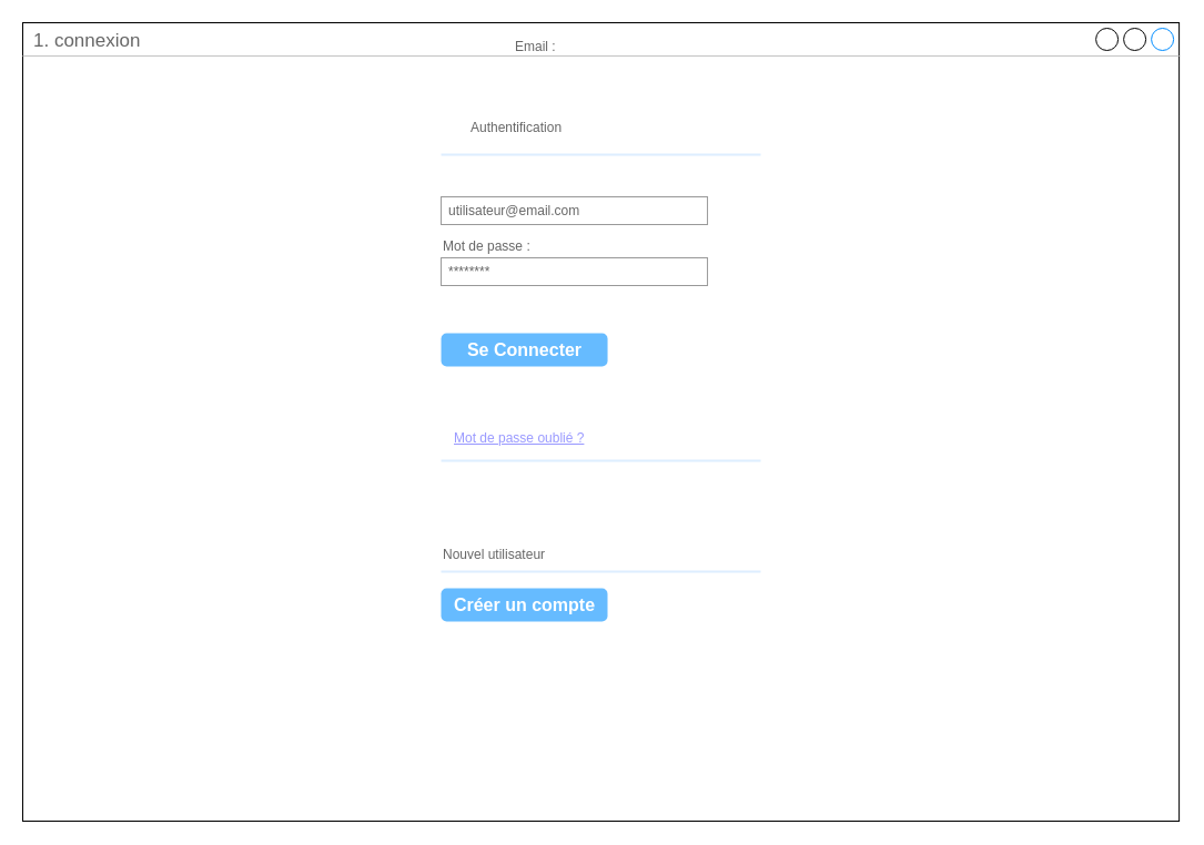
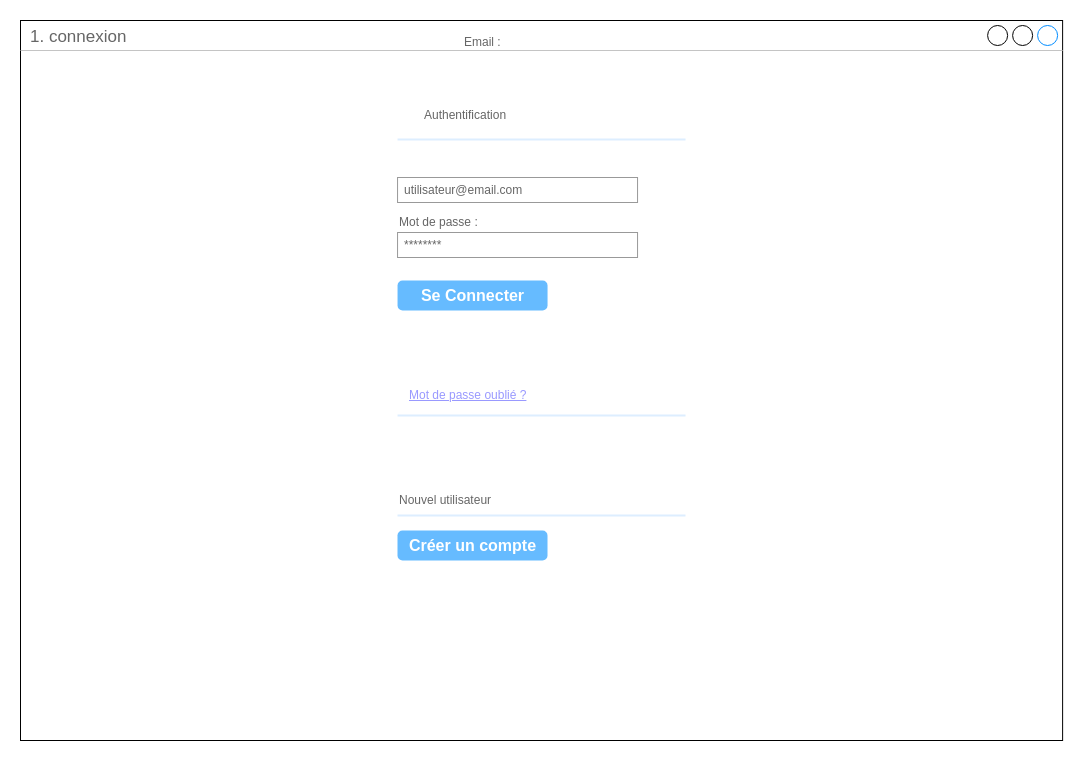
- <mxCell id="9" value="Se Connecter" style="strokeWidth=1;shadow=0;dashed=0;align=center;html=1;shape=mxgraph.mockup.forms.rrect;rSize=5;strokeColor=none;fontColor=#ffffff;fillColor=#66bbff;fontSize=16;fontStyle=1;" parent="1" vertex="1"><mxGeometry x="397.05" y="300" width="150" height="30" as="geometry" /></mxCell>
+ <mxCell id="9" value="Se Connecter" style="strokeWidth=1;shadow=0;dashed=0;align=center;html=1;shape=mxgraph.mockup.forms.rrect;rSize=5;strokeColor=none;fontColor=#ffffff;fillColor=#66bbff;fontSize=16;fontStyle=1;" parent="1" vertex="1"><mxGeometry x="397.05" y="280" width="150" height="30" as="geometry" /></mxCell>
